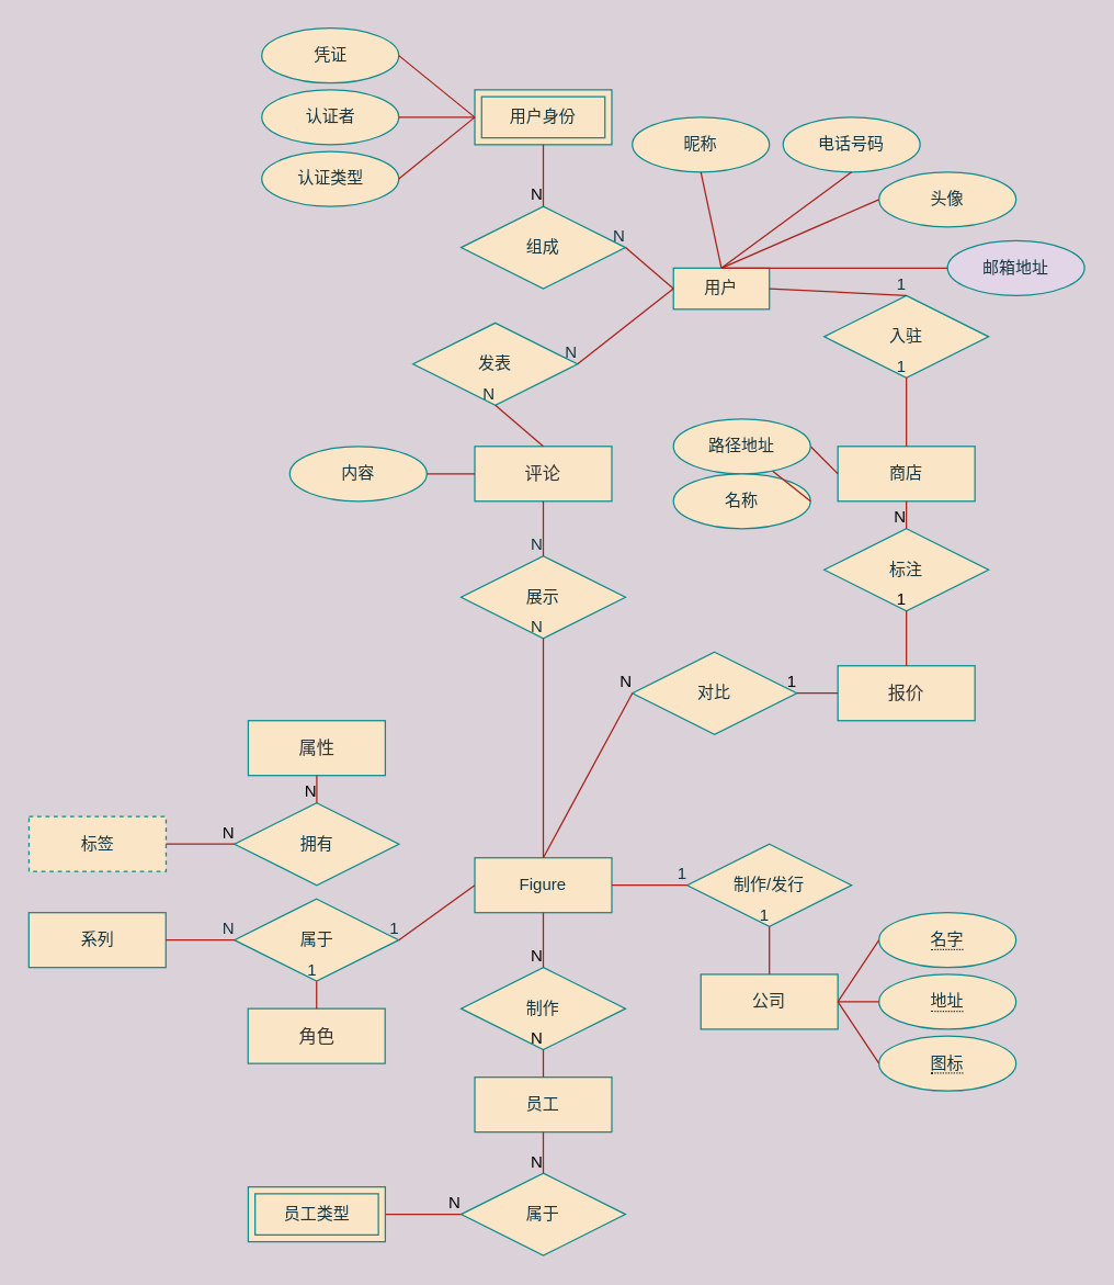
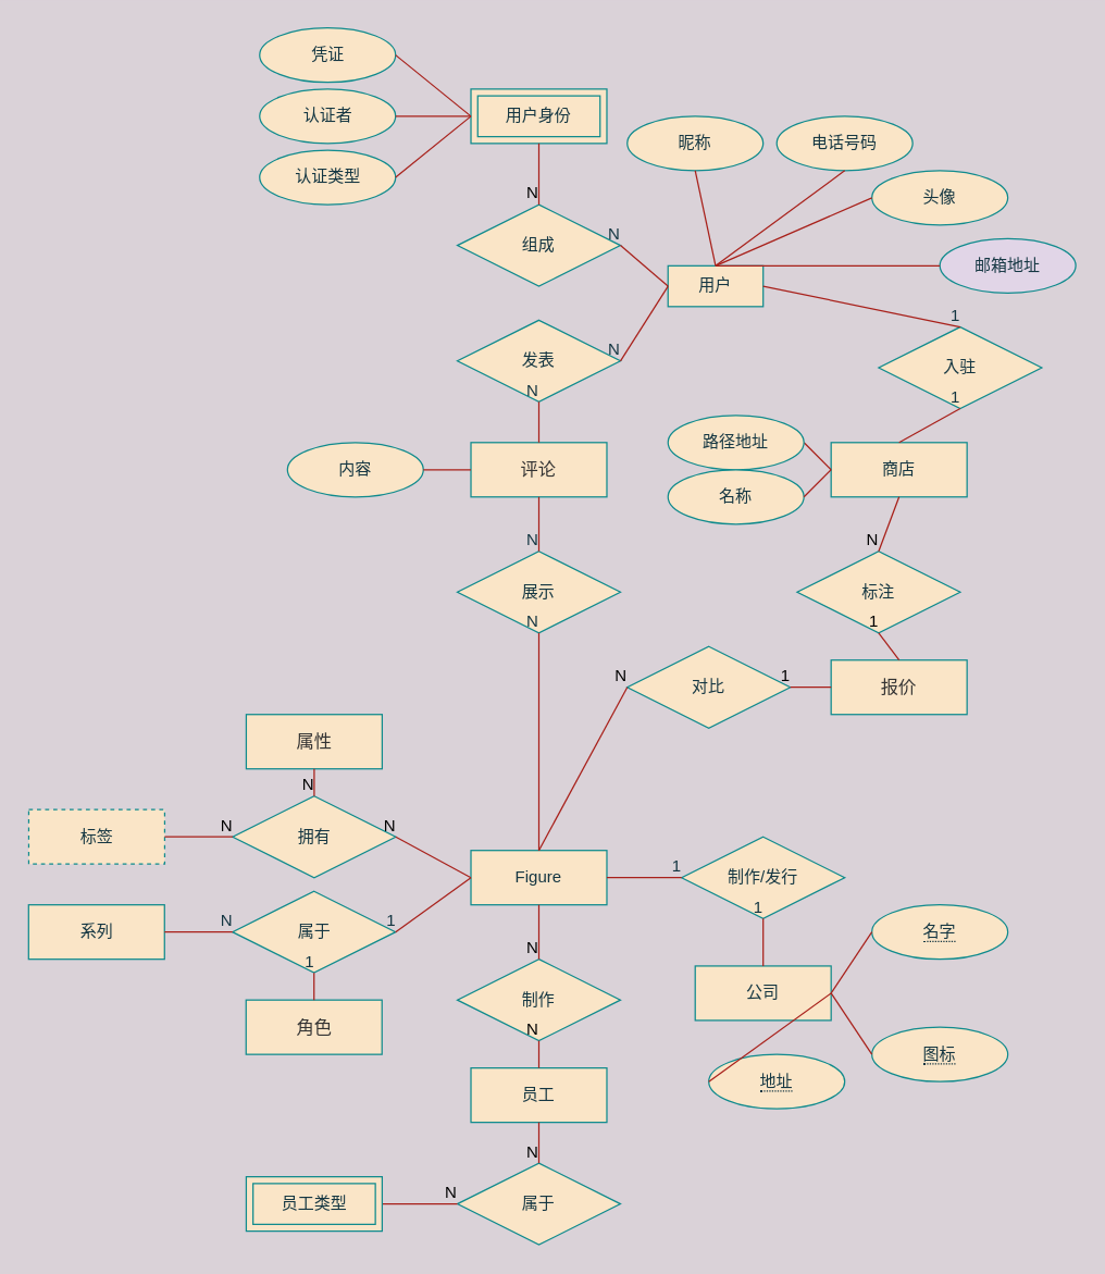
- <mxCell id="25" value="入驻" style="shape=rhombus;perimeter=rhombusPerimeter;whiteSpace=wrap;html=1;align=center;glass=0;fillColor=#FAE5C7;strokeColor=#0F8B8D;fontColor=#143642;" parent="1" vertex="1"><mxGeometry x="601" y="215" width="120" height="60" as="geometry" /></mxCell>
+ <mxCell id="25" value="入驻" style="shape=rhombus;perimeter=rhombusPerimeter;whiteSpace=wrap;html=1;align=center;glass=0;fillColor=#FAE5C7;strokeColor=#0F8B8D;fontColor=#143642;" parent="1" vertex="1"><mxGeometry x="646" y="240" width="120" height="60" as="geometry" /></mxCell>
- <mxCell id="14" value="发表" style="shape=rhombus;perimeter=rhombusPerimeter;whiteSpace=wrap;html=1;align=center;fillColor=#FAE5C7;strokeColor=#0F8B8D;fontColor=#143642;" parent="1" vertex="1"><mxGeometry x="301" y="235" width="120" height="60" as="geometry" /></mxCell>
+ <mxCell id="14" value="发表" style="shape=rhombus;perimeter=rhombusPerimeter;whiteSpace=wrap;html=1;align=center;fillColor=#FAE5C7;strokeColor=#0F8B8D;fontColor=#143642;" parent="1" vertex="1"><mxGeometry x="336" y="235" width="120" height="60" as="geometry" /></mxCell>
- <mxCell id="73" value="" style="endArrow=none;html=1;rounded=0;strokeColor=#A8201A;fillColor=#FAE5C7;fontColor=#143642;exitX=1;exitY=0.5;exitDx=0;exitDy=0;" edge="1" parent="1" source="72" target="71"><mxGeometry relative="1" as="geometry"><mxPoint x="641" y="375" as="sourcePoint" /><mxPoint x="601" y="345" as="targetPoint" /></mxGeometry></mxCell>
+ <mxCell id="73" value="" style="endArrow=none;html=1;rounded=0;strokeColor=#A8201A;fillColor=#FAE5C7;fontColor=#143642;entryX=0;entryY=0.5;entryDx=0;entryDy=0;exitX=1;exitY=0.5;exitDx=0;exitDy=0;" edge="1" parent="1" source="72" target="4"><mxGeometry relative="1" as="geometry"><mxPoint x="641" y="375" as="sourcePoint" /><mxPoint x="601" y="345" as="targetPoint" /></mxGeometry></mxCell>
- <mxCell id="43" value="标注" style="shape=rhombus;perimeter=rhombusPerimeter;whiteSpace=wrap;html=1;align=center;rounded=0;sketch=0;strokeColor=#0F8B8D;fillColor=#FAE5C7;fontColor=#143642;" vertex="1" parent="1"><mxGeometry x="601" y="385" width="120" height="60" as="geometry" /></mxCell>
+ <mxCell id="43" value="标注" style="shape=rhombus;perimeter=rhombusPerimeter;whiteSpace=wrap;html=1;align=center;rounded=0;sketch=0;strokeColor=#0F8B8D;fillColor=#FAE5C7;fontColor=#143642;" vertex="1" parent="1"><mxGeometry x="586" y="405" width="120" height="60" as="geometry" /></mxCell>
+ <mxCell id="81" value="" style="endArrow=none;html=1;rounded=0;strokeColor=#A8201A;fillColor=#FAE5C7;fontColor=#143642;entryX=1;entryY=0.5;entryDx=0;entryDy=0;exitX=0;exitY=0.5;exitDx=0;exitDy=0;" edge="1" parent="1" source="3" target="80"><mxGeometry relative="1" as="geometry"><mxPoint x="631" y="585" as="sourcePoint" /><mxPoint x="781" y="605" as="targetPoint" /></mxGeometry></mxCell>
+ <mxCell id="82" value="N" style="resizable=0;html=1;align=right;verticalAlign=bottom;" connectable="0" vertex="1" parent="81"><mxGeometry x="1" relative="1" as="geometry" /></mxCell>
- <mxCell id="75" value="&lt;span style=&quot;border-bottom: 1px dotted&quot;&gt;地址&lt;/span&gt;" style="ellipse;whiteSpace=wrap;html=1;align=center;rounded=0;sketch=0;strokeColor=#0F8B8D;fillColor=#FAE5C7;fontColor=#143642;" vertex="1" parent="1"><mxGeometry x="641" y="710" width="100" height="40" as="geometry" /></mxCell>
+ <mxCell id="75" value="&lt;span style=&quot;border-bottom: 1px dotted&quot;&gt;地址&lt;/span&gt;" style="ellipse;whiteSpace=wrap;html=1;align=center;rounded=0;sketch=0;strokeColor=#0F8B8D;fillColor=#FAE5C7;fontColor=#143642;" vertex="1" parent="1"><mxGeometry x="521" y="775" width="100" height="40" as="geometry" /></mxCell>
